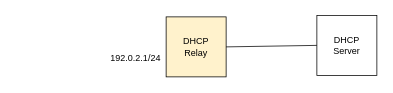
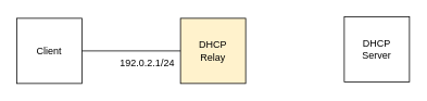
- <mxCell id="6" value="" style="endArrow=none;html=1;exitX=1;exitY=0.5;exitDx=0;exitDy=0;entryX=0;entryY=0.5;entryDx=0;entryDy=0;" edge="1" parent="1" source="3" target="4"><mxGeometry width="50" height="50" relative="1" as="geometry"><mxPoint x="301" y="81" as="sourcePoint" /><mxPoint x="422" y="81" as="targetPoint" /></mxGeometry></mxCell>
+ <mxCell id="2" value="Client" style="whiteSpace=wrap;html=1;aspect=fixed;" vertex="1" parent="1"><mxGeometry x="20" y="22" width="80" height="80" as="geometry" /></mxCell>
+ <mxCell id="5" value="" style="endArrow=none;html=1;exitX=1;exitY=0.5;exitDx=0;exitDy=0;" edge="1" parent="1" source="2" target="3"><mxGeometry width="50" height="50" relative="1" as="geometry"><mxPoint x="304" y="156" as="sourcePoint" /><mxPoint x="354" y="106" as="targetPoint" /></mxGeometry></mxCell>
